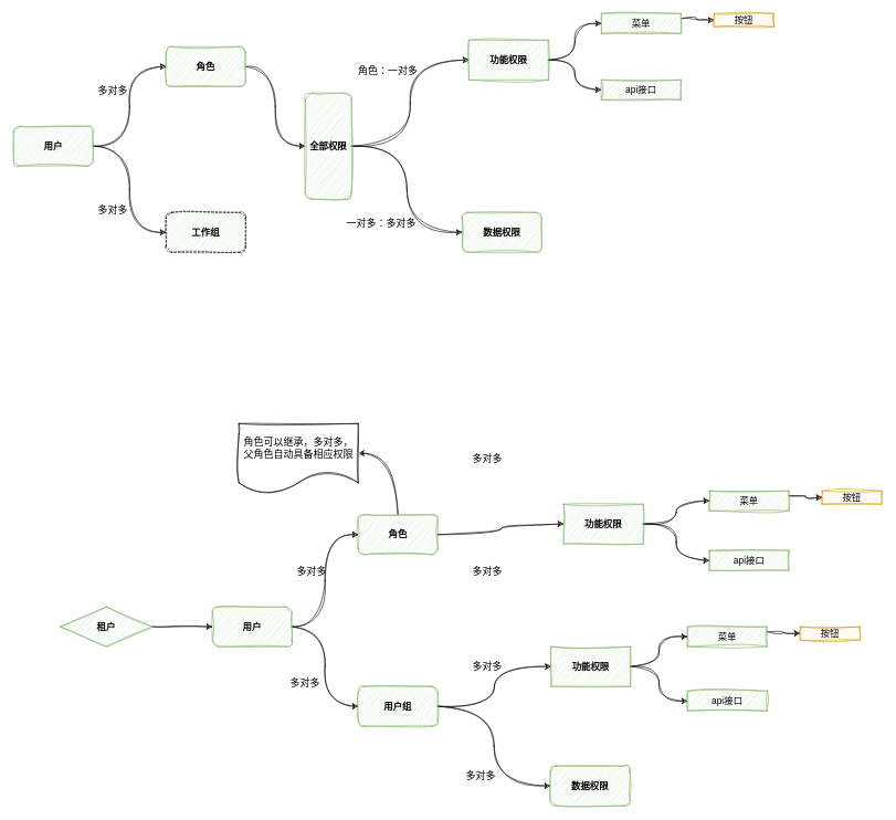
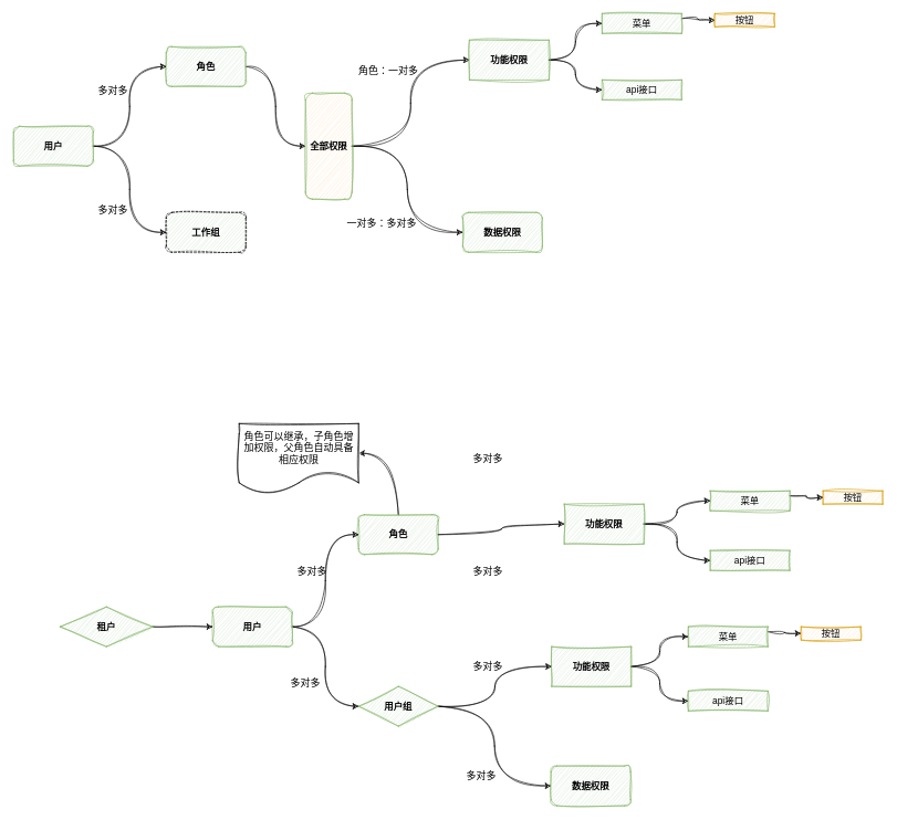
- <mxCell id="6" value="全部权限" style="rounded=1;whiteSpace=wrap;html=1;glass=0;sketch=1;jiggle=2;curveFitting=1;strokeColor=#82b366;fontFamily=Helvetica;fontSize=14;fillColor=#d5e8d4;shadow=0;fontStyle=1" parent="1" vertex="1"><mxGeometry x="460" y="140" width="70" height="160" as="geometry" /></mxCell>
+ <mxCell id="6" value="全部权限" style="rounded=1;whiteSpace=wrap;html=1;glass=0;sketch=1;jiggle=2;curveFitting=1;strokeColor=#82b366;fontFamily=Helvetica;fontSize=14;fillColor=#ffe6cc;shadow=0;fontStyle=1;" parent="1" vertex="1"><mxGeometry x="460" y="140" width="70" height="160" as="geometry" /></mxCell>
- <mxCell id="54" value="角色可以继承，多对多，父角色自动具备相应权限" style="shape=document;whiteSpace=wrap;html=1;boundedLbl=1;sketch=1;hachureGap=4;jiggle=2;curveFitting=1;fontFamily=Architects Daughter;fontSource=https%3A%2F%2Ffonts.googleapis.com%2Fcss%3Ffamily%3DArchitects%2BDaughter;fontSize=15;" parent="1" vertex="1"><mxGeometry x="360" y="638.5" width="180" height="105" as="geometry" /></mxCell>
+ <mxCell id="54" value="角色可以继承，子角色增加权限，父角色自动具备相应权限" style="shape=document;whiteSpace=wrap;html=1;boundedLbl=1;sketch=1;hachureGap=4;jiggle=2;curveFitting=1;fontFamily=Architects Daughter;fontSource=https%3A%2F%2Ffonts.googleapis.com%2Fcss%3Ffamily%3DArchitects%2BDaughter;fontSize=15;" parent="1" vertex="1"><mxGeometry x="360" y="638.5" width="180" height="105" as="geometry" /></mxCell>
- <mxCell id="53" value="用户组" style="rounded=1;whiteSpace=wrap;html=1;glass=0;sketch=1;jiggle=2;curveFitting=1;strokeColor=#82b366;fontFamily=Helvetica;fontSize=14;fillColor=#d5e8d4;shadow=0;fontStyle=1" parent="1" vertex="1"><mxGeometry x="540" y="1035" width="120" height="60" as="geometry" /></mxCell>
+ <mxCell id="53" value="用户组" style="rhombus;whiteSpace=wrap;html=1;glass=0;sketch=1;jiggle=2;curveFitting=1;strokeColor=#82b366;fontFamily=Helvetica;fontSize=14;fillColor=#d5e8d4;shadow=0;fontStyle=1;" parent="1" vertex="1"><mxGeometry x="540" y="1035" width="120" height="60" as="geometry" /></mxCell>
